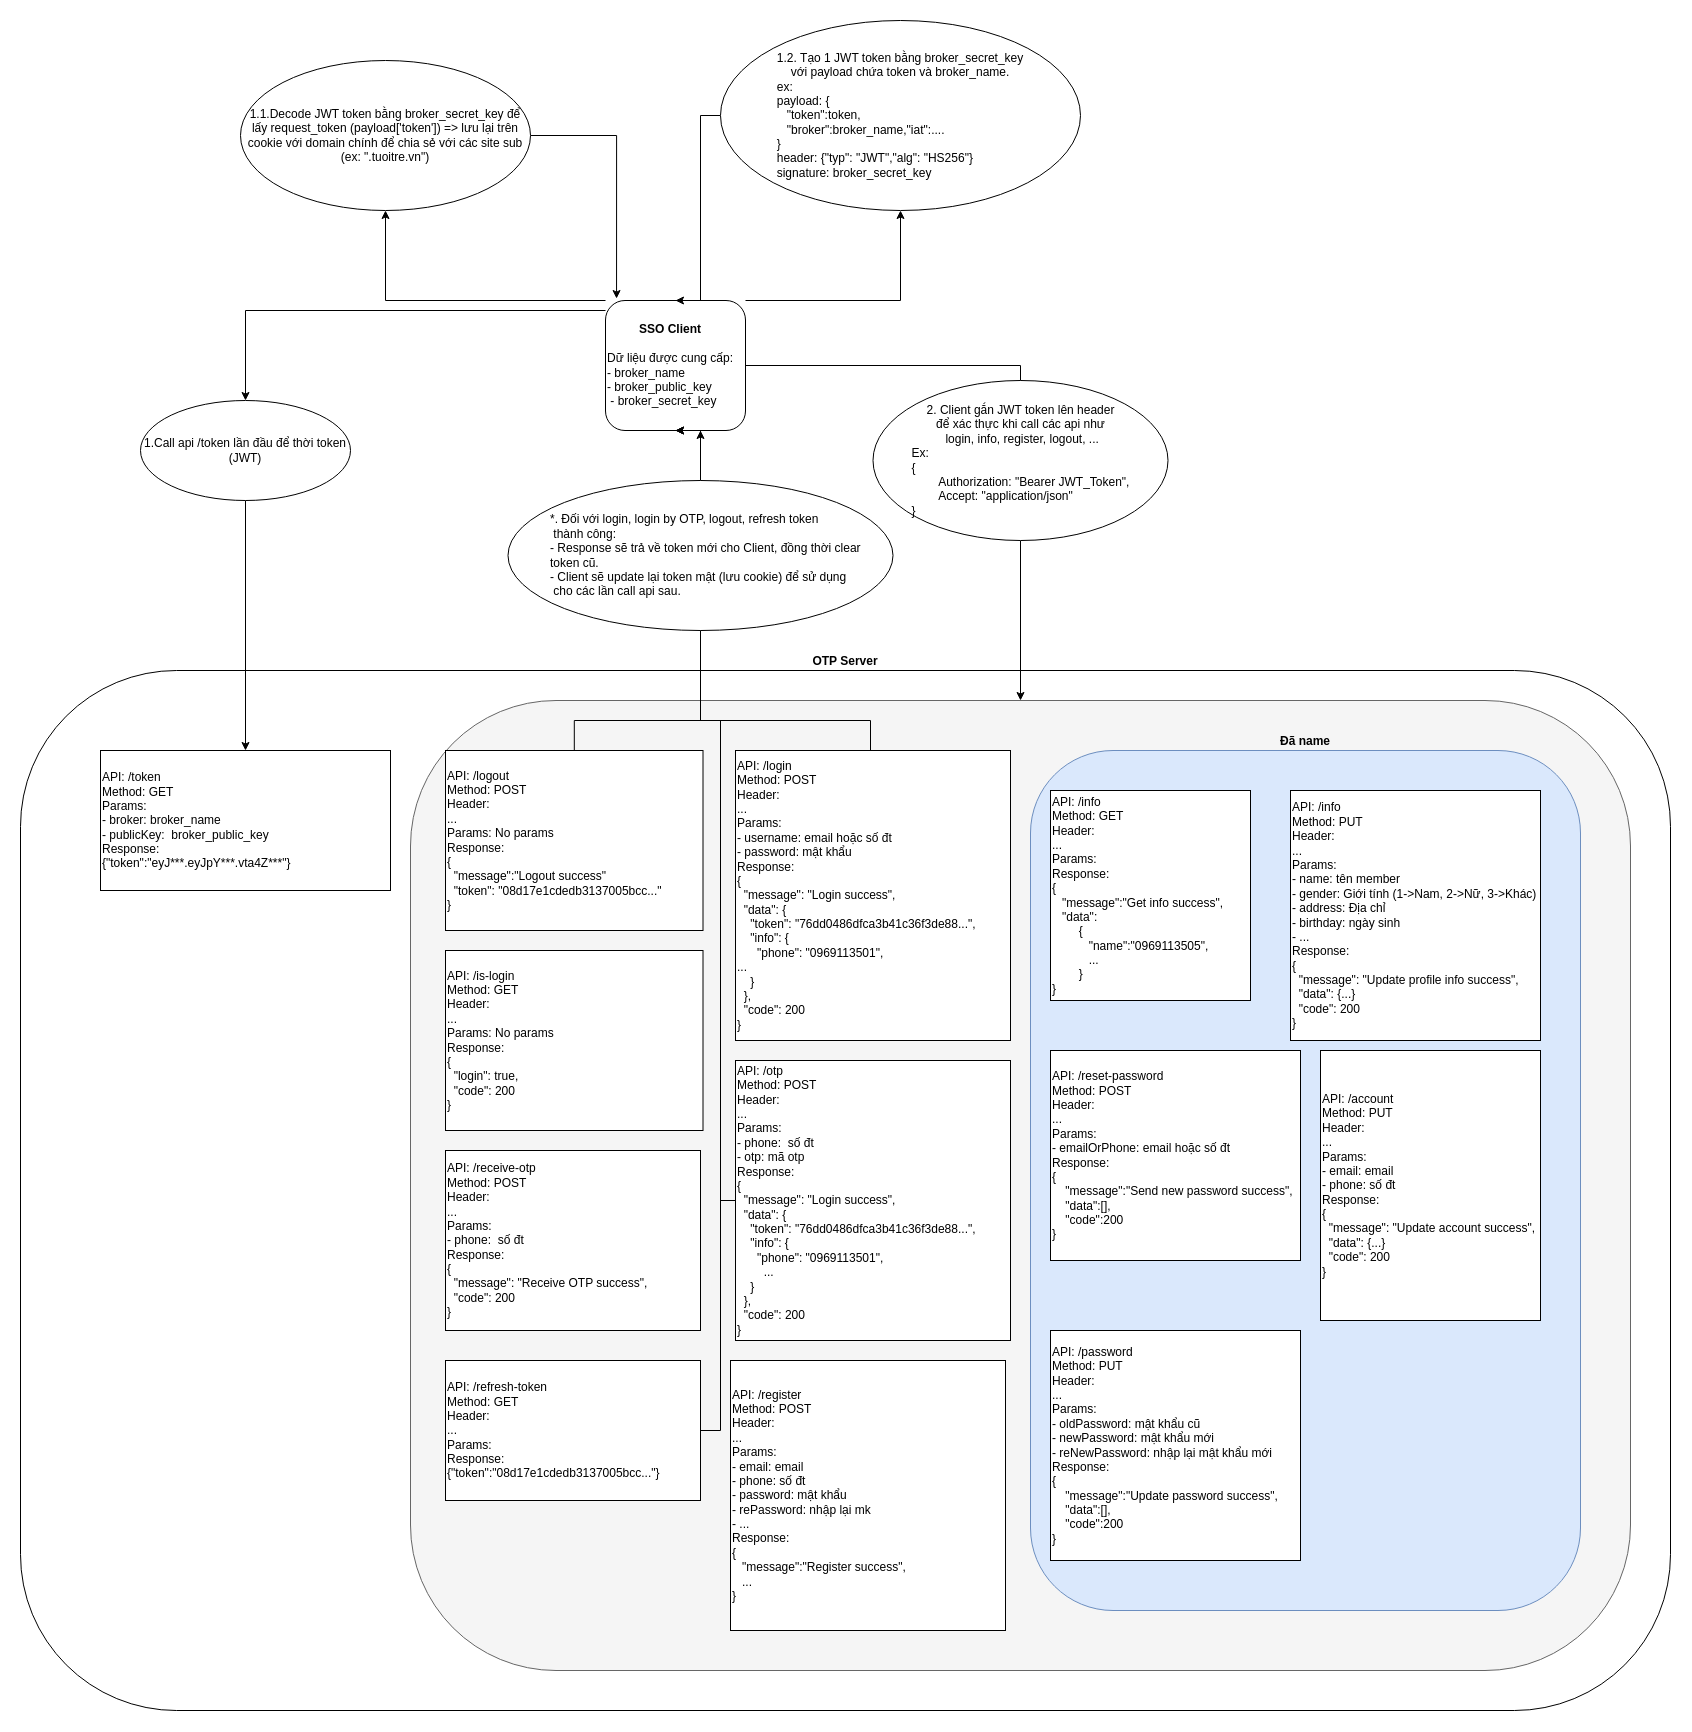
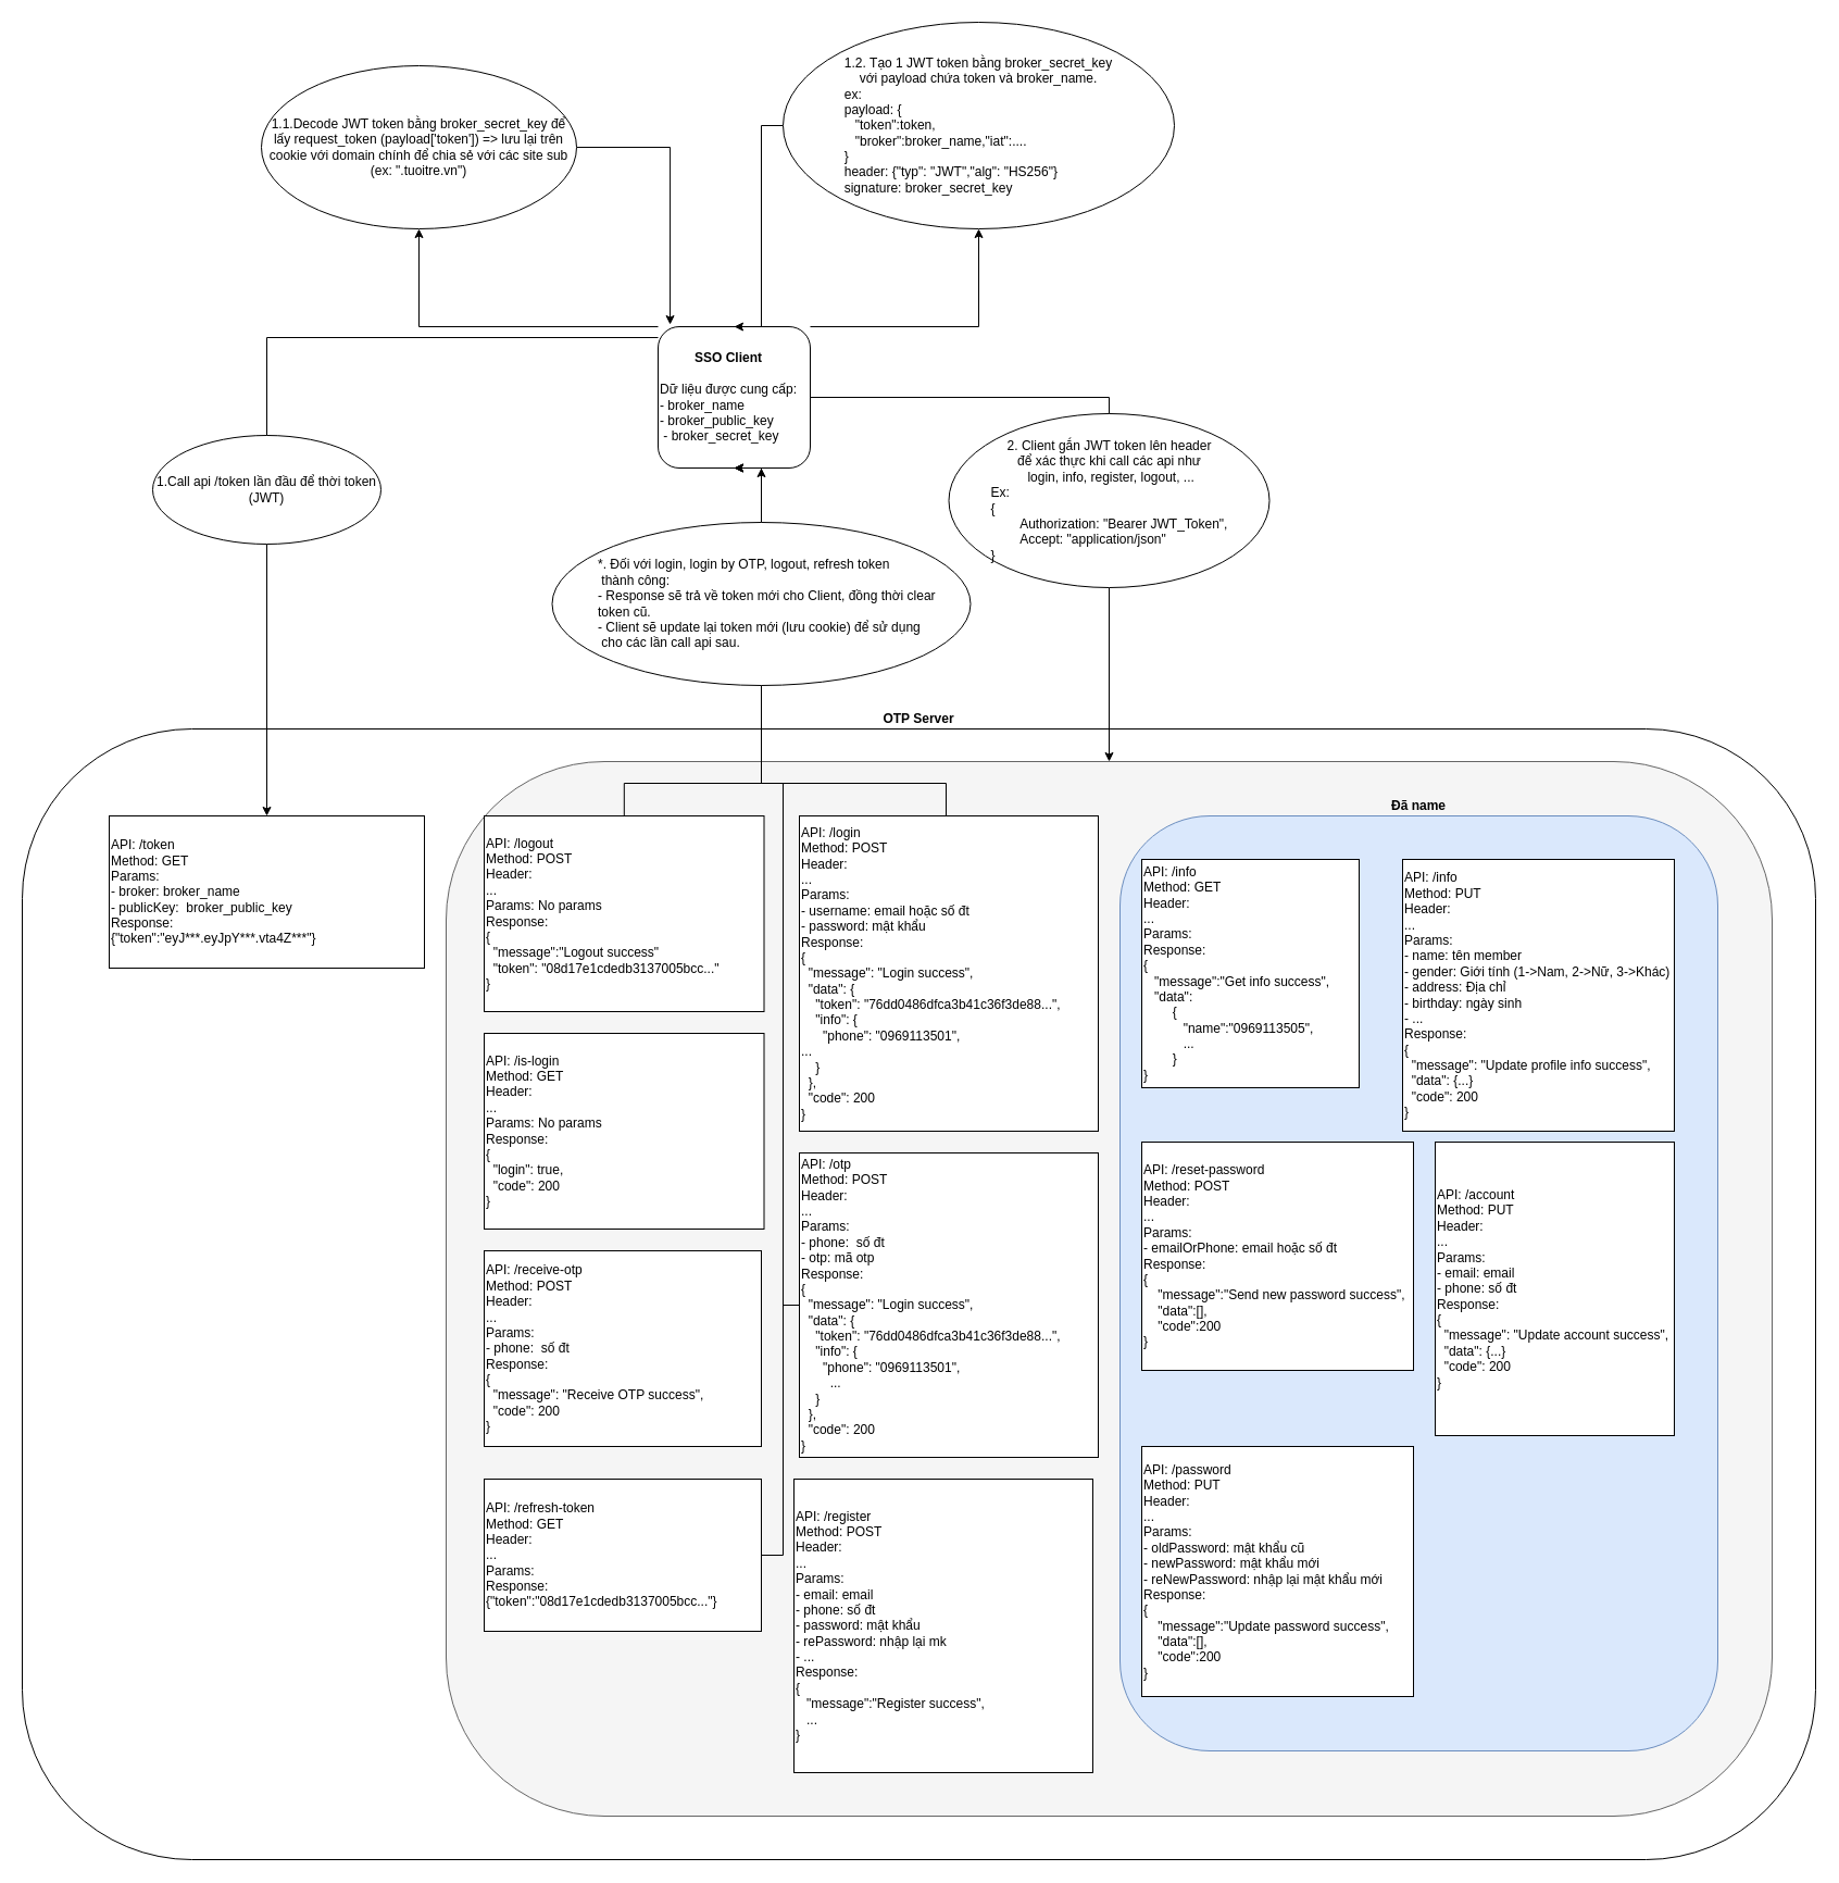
- <mxCell id="18" value="" style="edgeStyle=orthogonalEdgeStyle;rounded=0;orthogonalLoop=1;jettySize=auto;html=1;entryX=0.5;entryY=0;entryDx=0;entryDy=0;endArrow=classic;" parent="1" source="9" target="17" edge="1"><mxGeometry relative="1" as="geometry"><mxPoint x="630" y="365" as="sourcePoint" /><mxPoint x="135" y="560" as="targetPoint" /><Array as="points"><mxPoint x="245" y="310" /></Array></mxGeometry></mxCell>
+ <mxCell id="18" value="" style="edgeStyle=orthogonalEdgeStyle;rounded=0;orthogonalLoop=1;jettySize=auto;html=1;entryX=0.5;entryY=0;entryDx=0;entryDy=0;endArrow=none;" parent="1" source="9" target="17" edge="1"><mxGeometry relative="1" as="geometry"><mxPoint x="630" y="365" as="sourcePoint" /><mxPoint x="135" y="560" as="targetPoint" /><Array as="points"><mxPoint x="245" y="310" /></Array></mxGeometry></mxCell>
- <mxCell id="35" value="*. Đối với login, login by OTP, logout, refresh token&lt;br&gt;&amp;nbsp;thành công:&lt;br&gt;&lt;div style=&quot;&quot;&gt;&lt;span style=&quot;background-color: initial;&quot;&gt;- Response sẽ trả về token mới cho Client,&amp;nbsp;đồng thời clear token&amp;nbsp;cũ.&lt;/span&gt;&lt;/div&gt;&lt;div style=&quot;&quot;&gt;&lt;span style=&quot;background-color: initial;&quot;&gt;- Client sẽ update lại token mật&amp;nbsp;(lưu cookie) để sử dụng&lt;/span&gt;&lt;/div&gt;&lt;div style=&quot;&quot;&gt;&lt;span style=&quot;background-color: initial;&quot;&gt;&amp;nbsp;cho các lần call api sau.&lt;/span&gt;&lt;/div&gt;" style="ellipse;whiteSpace=wrap;html=1;align=left;spacingLeft=40;" parent="1" vertex="1"><mxGeometry x="507.5" y="480" width="385" height="150" as="geometry" /></mxCell>
+ <mxCell id="35" value="*. Đối với login, login by OTP, logout, refresh token&lt;br&gt;&amp;nbsp;thành công:&lt;br&gt;&lt;div style=&quot;&quot;&gt;&lt;span style=&quot;background-color: initial;&quot;&gt;- Response sẽ trả về token mới cho Client,&amp;nbsp;đồng thời clear token&amp;nbsp;cũ.&lt;/span&gt;&lt;/div&gt;&lt;div style=&quot;&quot;&gt;&lt;span style=&quot;background-color: initial;&quot;&gt;- Client sẽ update lại token mới&amp;nbsp;(lưu cookie) để sử dụng&lt;/span&gt;&lt;/div&gt;&lt;div style=&quot;&quot;&gt;&lt;span style=&quot;background-color: initial;&quot;&gt;&amp;nbsp;cho các lần call api sau.&lt;/span&gt;&lt;/div&gt;" style="ellipse;whiteSpace=wrap;html=1;align=left;spacingLeft=40;" parent="1" vertex="1"><mxGeometry x="507.5" y="480" width="385" height="150" as="geometry" /></mxCell>
